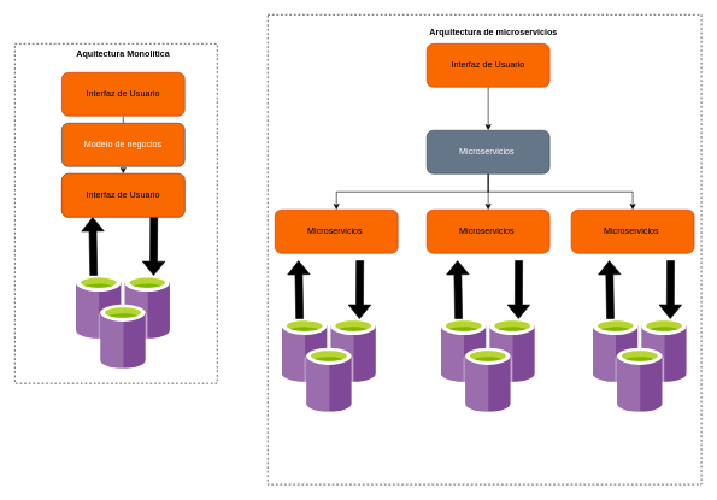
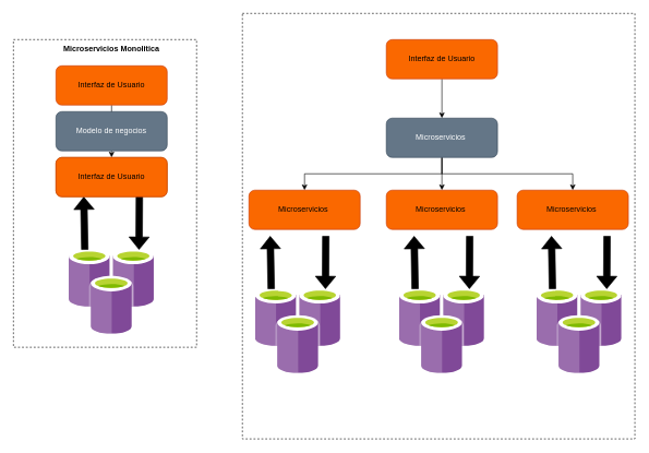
- <mxCell id="31" value="&lt;b&gt;Arquitectura de microservicios&lt;/b&gt;" style="text;html=1;strokeColor=none;fillColor=none;align=center;verticalAlign=middle;whiteSpace=wrap;rounded=0;" vertex="1" parent="1"><mxGeometry x="585" y="30" width="195" height="30" as="geometry" /></mxCell>
- <mxCell id="8" value="&lt;b&gt;Aquitectura Monolitica&lt;/b&gt;" style="text;html=1;strokeColor=none;fillColor=none;align=center;verticalAlign=middle;whiteSpace=wrap;rounded=0;" vertex="1" parent="1"><mxGeometry x="75" y="60" width="190" height="30" as="geometry" /></mxCell>
+ <mxCell id="8" value="&lt;b&gt;Microservicios Monolitica&lt;/b&gt;" style="text;html=1;strokeColor=none;fillColor=none;align=center;verticalAlign=middle;whiteSpace=wrap;rounded=0;" vertex="1" parent="1"><mxGeometry x="75" y="60" width="190" height="30" as="geometry" /></mxCell>
- <mxCell id="6" value="Modelo de negocios" style="rounded=1;whiteSpace=wrap;html=1;fillColor=#fa6800;fontColor=#ffffff;strokeColor=#314354;" vertex="1" parent="1"><mxGeometry x="85" y="170" width="170" height="60" as="geometry" /></mxCell>
+ <mxCell id="6" value="Modelo de negocios" style="rounded=1;whiteSpace=wrap;html=1;fillColor=#647687;fontColor=#ffffff;strokeColor=#314354;" vertex="1" parent="1"><mxGeometry x="85" y="170" width="170" height="60" as="geometry" /></mxCell>
